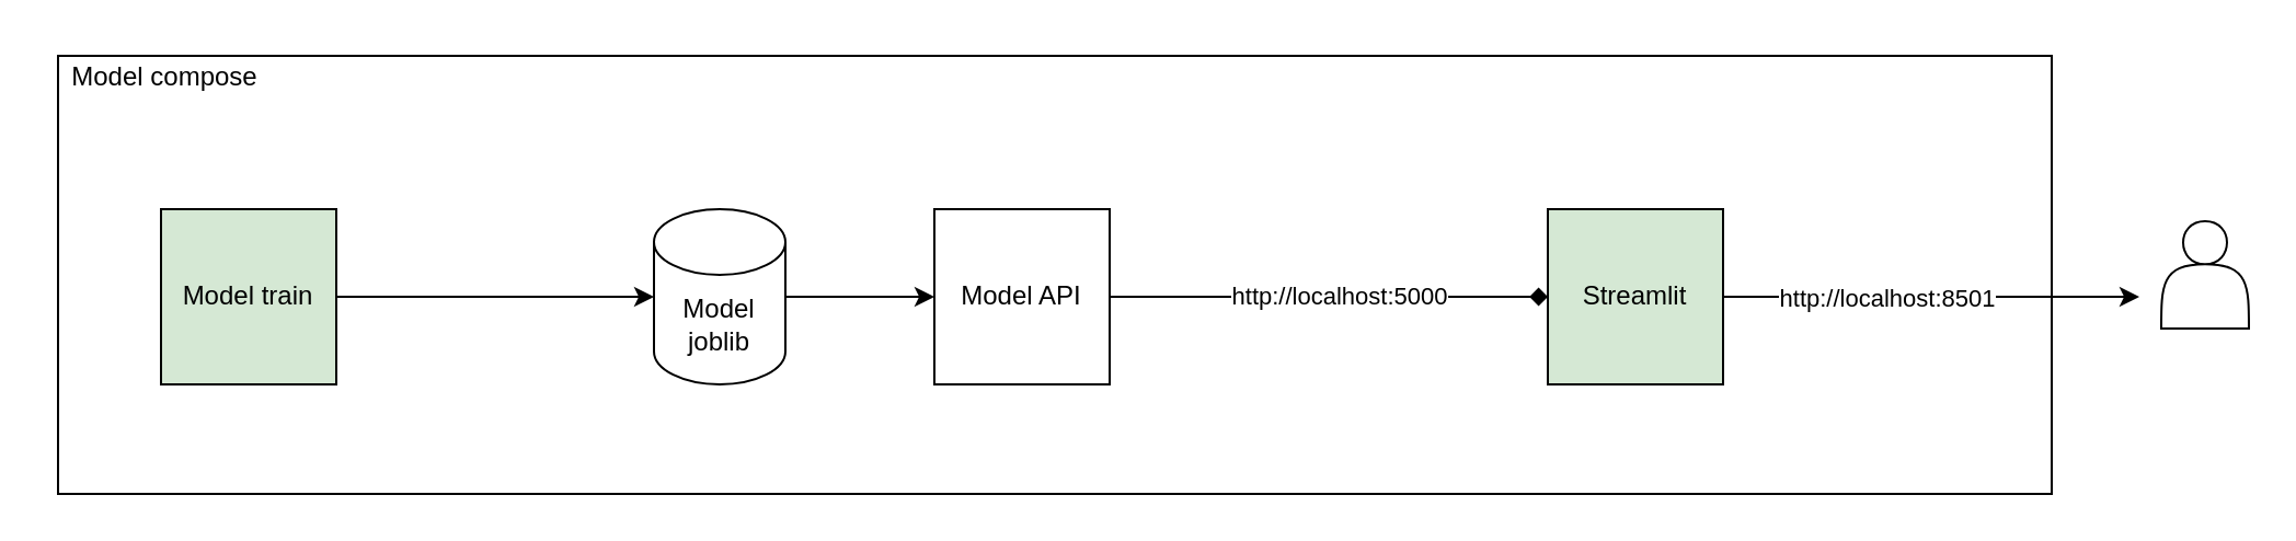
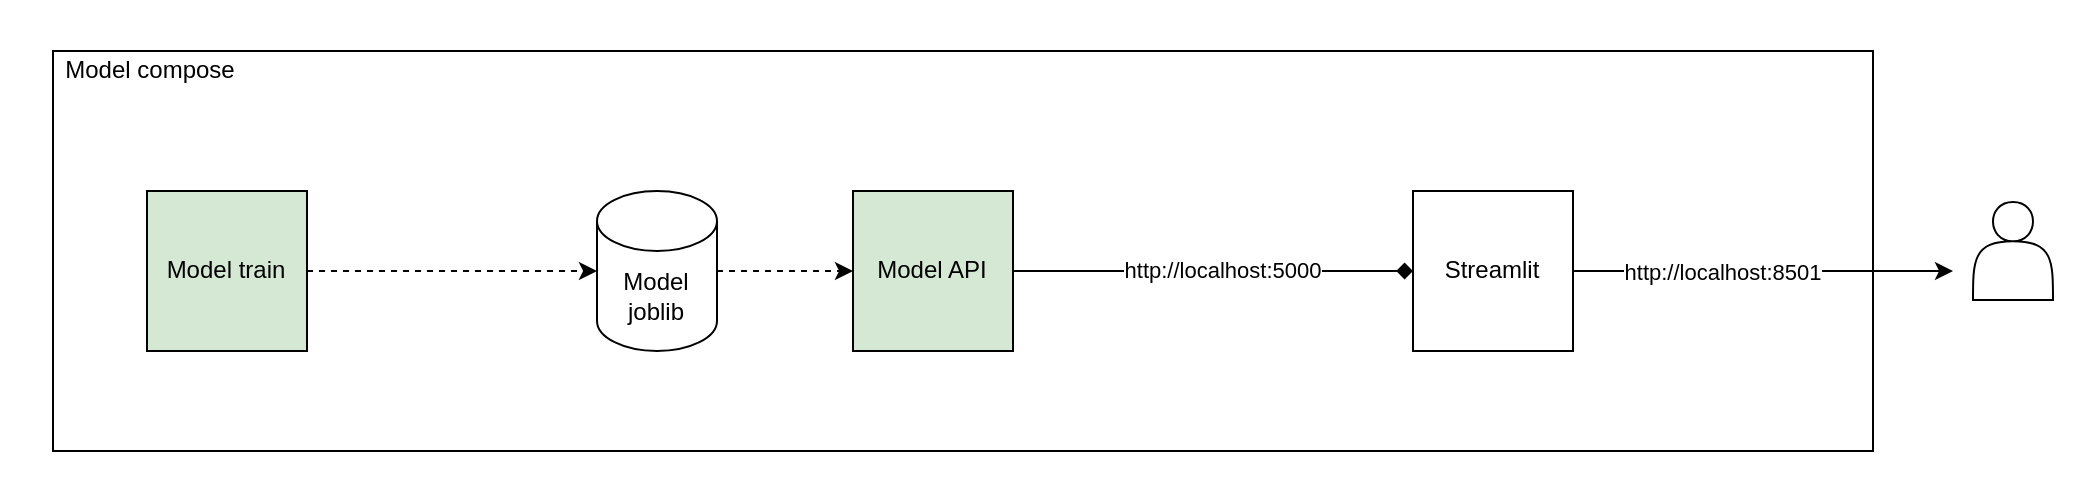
- <mxCell id="16" style="edgeStyle=orthogonalEdgeStyle;rounded=0;orthogonalLoop=1;jettySize=auto;html=1;" edge="1" parent="1" source="6" target="4"><mxGeometry relative="1" as="geometry" /></mxCell>
+ <mxCell id="16" style="edgeStyle=orthogonalEdgeStyle;rounded=0;orthogonalLoop=1;jettySize=auto;html=1;dashed=1;" edge="1" parent="1" source="6" target="4"><mxGeometry relative="1" as="geometry" /></mxCell>
- <mxCell id="3" style="edgeStyle=orthogonalEdgeStyle;rounded=0;orthogonalLoop=1;jettySize=auto;html=1;entryX=0;entryY=0.5;entryDx=0;entryDy=0;" edge="1" parent="1" source="4" target="9"><mxGeometry relative="1" as="geometry" /></mxCell>
+ <mxCell id="3" style="edgeStyle=orthogonalEdgeStyle;rounded=0;orthogonalLoop=1;jettySize=auto;html=1;entryX=0;entryY=0.5;entryDx=0;entryDy=0;dashed=1;" edge="1" parent="1" source="4" target="9"><mxGeometry relative="1" as="geometry" /></mxCell>
- <mxCell id="9" value="Model API" style="whiteSpace=wrap;html=1;aspect=fixed;" vertex="1" parent="8"><mxGeometry width="80" height="80" as="geometry" /></mxCell>
+ <mxCell id="9" value="Model API" style="whiteSpace=wrap;html=1;aspect=fixed;fillColor=#d5e8d4;" vertex="1" parent="8"><mxGeometry width="80" height="80" as="geometry" /></mxCell>
- <mxCell id="14" value="Streamlit" style="whiteSpace=wrap;html=1;aspect=fixed;fillColor=#d5e8d4;" vertex="1" parent="11"><mxGeometry width="80" height="80" as="geometry" /></mxCell>
+ <mxCell id="14" value="Streamlit" style="whiteSpace=wrap;html=1;aspect=fixed;" vertex="1" parent="11"><mxGeometry width="80" height="80" as="geometry" /></mxCell>
